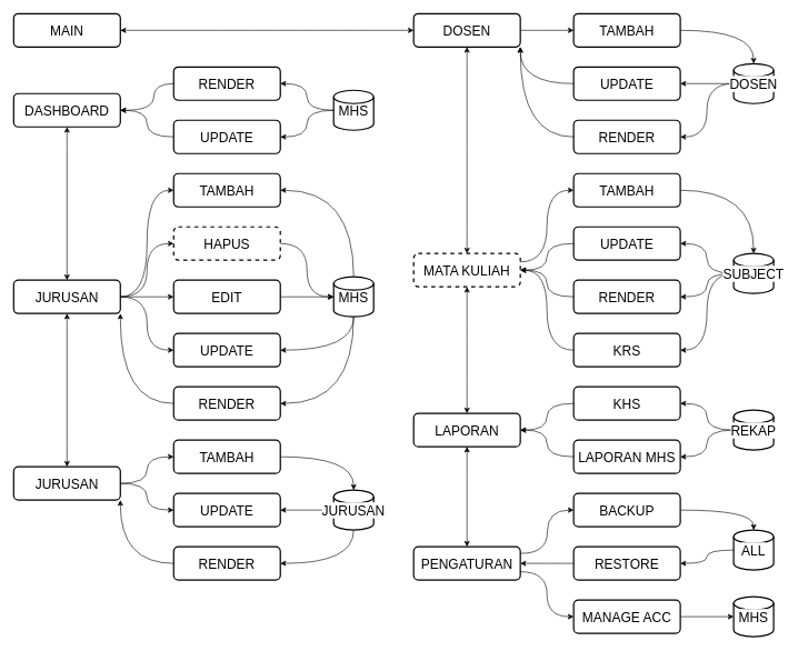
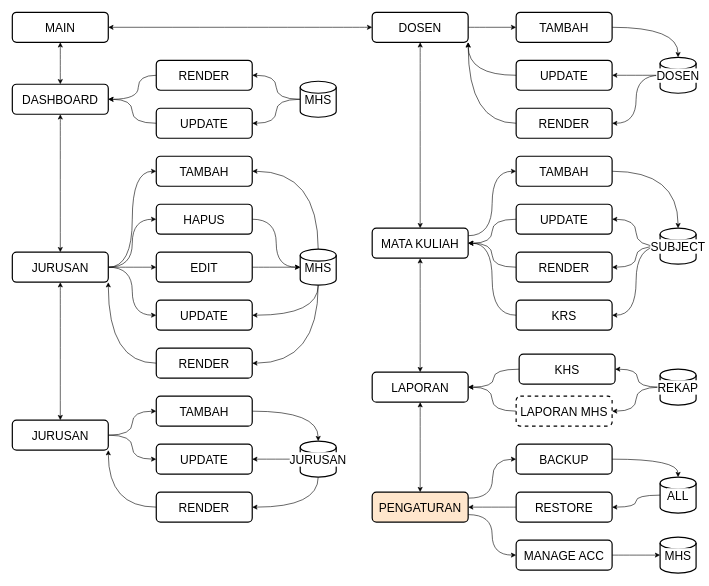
+ <mxCell id="2" style="edgeStyle=orthogonalEdgeStyle;rounded=0;orthogonalLoop=1;jettySize=auto;elbow=vertical;html=1;entryX=0.5;entryY=0;entryDx=0;entryDy=0;fontSize=20;startArrow=classic;startFill=1;curved=1;exitX=0.5;exitY=1;exitDx=0;exitDy=0;" edge="1" parent="1" source="3" target="5"><mxGeometry relative="1" as="geometry"><mxPoint x="100" y="110" as="sourcePoint" /></mxGeometry></mxCell>
- <mxCell id="21" value="HAPUS" style="rounded=1;whiteSpace=wrap;html=1;absoluteArcSize=1;arcSize=14;strokeWidth=2;fontSize=20;align=center;dashed=1;" vertex="1" parent="1"><mxGeometry x="260" y="340" width="160" height="50" as="geometry" /></mxCell>
+ <mxCell id="21" value="HAPUS" style="rounded=1;whiteSpace=wrap;html=1;absoluteArcSize=1;arcSize=14;strokeWidth=2;fontSize=20;align=center;" vertex="1" parent="1"><mxGeometry x="260" y="340" width="160" height="50" as="geometry" /></mxCell>
- <mxCell id="48" value="MATA KULIAH" style="rounded=1;whiteSpace=wrap;html=1;absoluteArcSize=1;arcSize=14;strokeWidth=2;fontSize=20;align=center;dashed=1;" vertex="1" parent="1"><mxGeometry x="620" y="380" width="160" height="50" as="geometry" /></mxCell>
+ <mxCell id="48" value="MATA KULIAH" style="rounded=1;whiteSpace=wrap;html=1;absoluteArcSize=1;arcSize=14;strokeWidth=2;fontSize=20;align=center;" vertex="1" parent="1"><mxGeometry x="620" y="380" width="160" height="50" as="geometry" /></mxCell>
- <mxCell id="76" value="KHS" style="rounded=1;whiteSpace=wrap;html=1;absoluteArcSize=1;arcSize=14;strokeWidth=2;fontSize=20;align=center;" vertex="1" parent="1"><mxGeometry x="860" y="580" width="160" height="50" as="geometry" /></mxCell>
+ <mxCell id="76" value="KHS" style="rounded=1;whiteSpace=wrap;html=1;absoluteArcSize=1;arcSize=14;strokeWidth=2;fontSize=20;align=center;" vertex="1" parent="1"><mxGeometry x="865" y="590" width="160" height="50" as="geometry" /></mxCell>
- <mxCell id="81" value="LAPORAN MHS" style="rounded=1;whiteSpace=wrap;html=1;absoluteArcSize=1;arcSize=14;strokeWidth=2;fontSize=20;align=center;" vertex="1" parent="1"><mxGeometry x="860" y="660" width="160" height="50" as="geometry" /></mxCell>
+ <mxCell id="81" value="LAPORAN MHS" style="rounded=1;whiteSpace=wrap;html=1;absoluteArcSize=1;arcSize=14;strokeWidth=2;fontSize=20;align=center;dashed=1;" vertex="1" parent="1"><mxGeometry x="860" y="660" width="160" height="50" as="geometry" /></mxCell>
- <mxCell id="53" value="PENGATURAN" style="rounded=1;whiteSpace=wrap;html=1;absoluteArcSize=1;arcSize=14;strokeWidth=2;fontSize=20;align=center;" vertex="1" parent="1"><mxGeometry x="620" y="820" width="160" height="50" as="geometry" /></mxCell>
+ <mxCell id="53" value="PENGATURAN" style="rounded=1;whiteSpace=wrap;html=1;absoluteArcSize=1;arcSize=14;strokeWidth=2;fontSize=20;align=center;fillColor=#ffe6cc;" vertex="1" parent="1"><mxGeometry x="620" y="820" width="160" height="50" as="geometry" /></mxCell>
